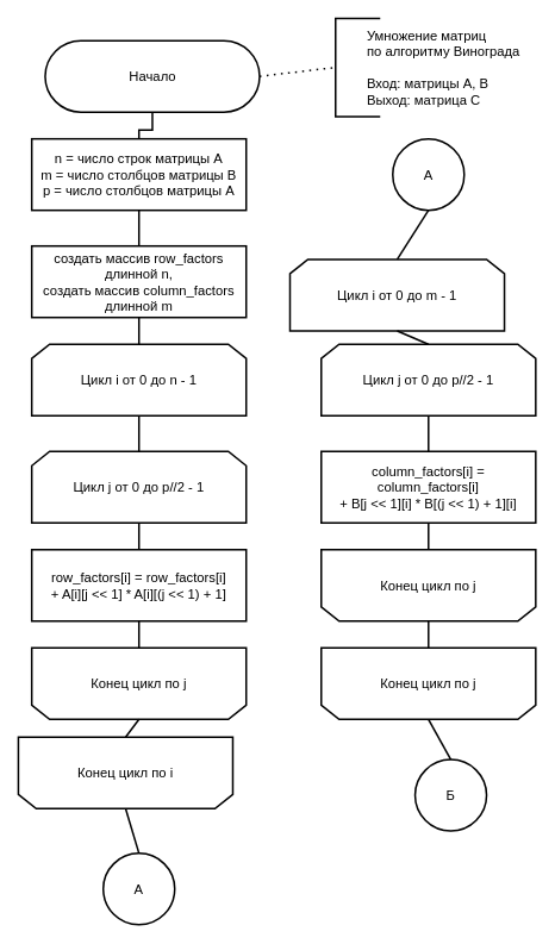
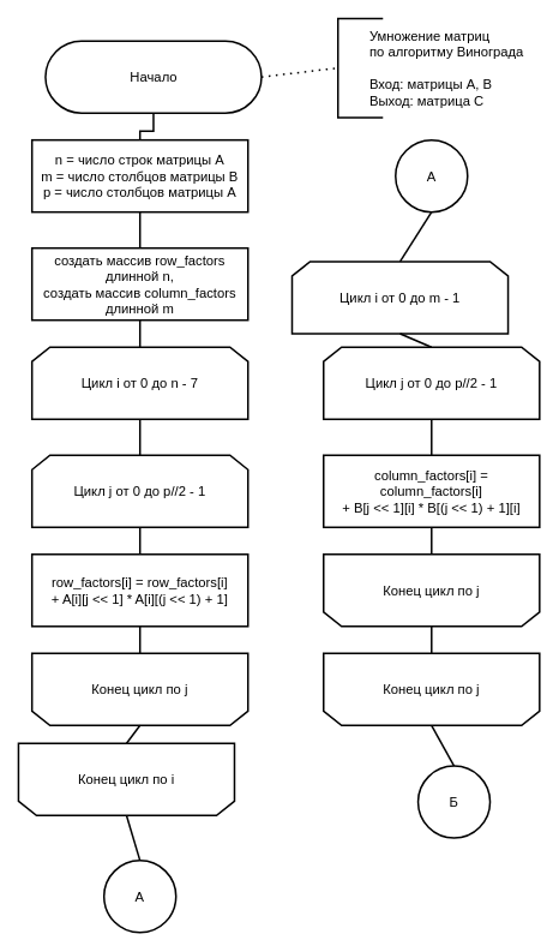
- <mxCell id="8" value="Цикл i от 0 до n - 1" style="shape=loopLimit;whiteSpace=wrap;html=1;strokeWidth=2;fontSize=15;" parent="1" vertex="1"><mxGeometry x="35" y="385" width="240" height="80" as="geometry" /></mxCell>
+ <mxCell id="8" value="Цикл i от 0 до n - 7" style="shape=loopLimit;whiteSpace=wrap;html=1;strokeWidth=2;fontSize=15;" parent="1" vertex="1"><mxGeometry x="35" y="385" width="240" height="80" as="geometry" /></mxCell>
